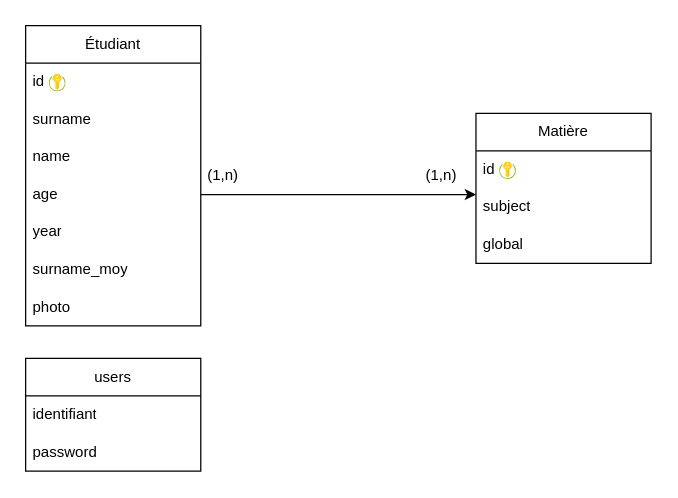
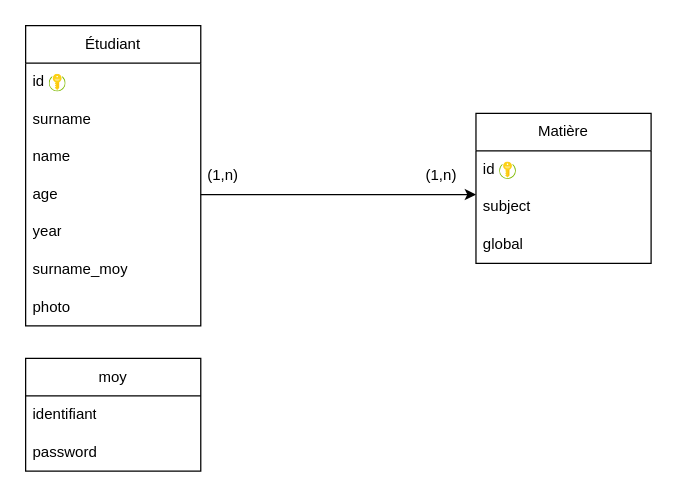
- <mxCell id="2" value="users" style="swimlane;fontStyle=0;childLayout=stackLayout;horizontal=1;startSize=30;horizontalStack=0;resizeParent=1;resizeParentMax=0;resizeLast=0;collapsible=1;marginBottom=0;whiteSpace=wrap;html=1;" vertex="1" parent="1"><mxGeometry x="20" y="286" width="140" height="90" as="geometry" /></mxCell>
+ <mxCell id="2" value="moy" style="swimlane;fontStyle=0;childLayout=stackLayout;horizontal=1;startSize=30;horizontalStack=0;resizeParent=1;resizeParentMax=0;resizeLast=0;collapsible=1;marginBottom=0;whiteSpace=wrap;html=1;" vertex="1" parent="1"><mxGeometry x="20" y="286" width="140" height="90" as="geometry" /></mxCell>
